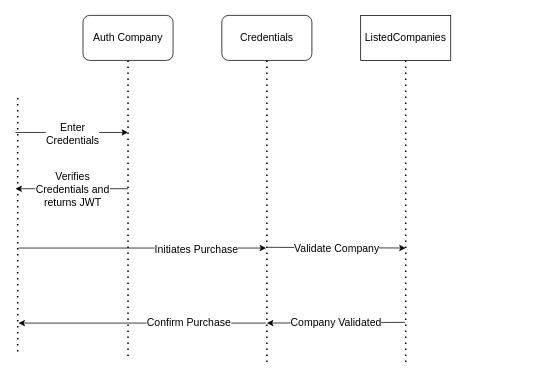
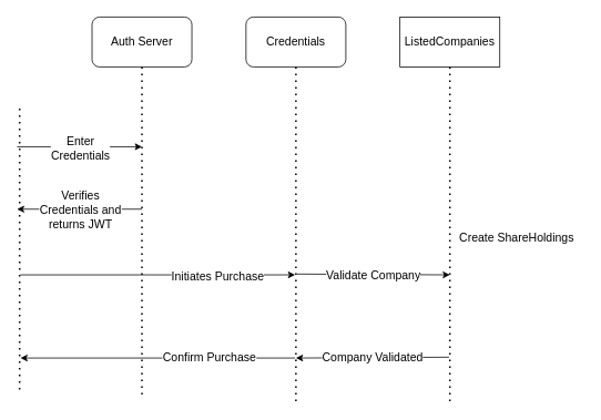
- <mxCell id="3" value="&lt;font style=&quot;font-size: 14px;&quot;&gt;Auth Company&lt;/font&gt;" style="rounded=1;whiteSpace=wrap;html=1;" parent="1" vertex="1"><mxGeometry x="110" y="20" width="120" height="60" as="geometry" /></mxCell>
+ <mxCell id="3" value="&lt;font style=&quot;font-size: 14px;&quot;&gt;Auth Server&lt;/font&gt;" style="rounded=1;whiteSpace=wrap;html=1;" parent="1" vertex="1"><mxGeometry x="110" y="20" width="120" height="60" as="geometry" /></mxCell>
+ <mxCell id="21" value="&lt;font style=&quot;font-size: 14px;&quot;&gt;Create ShareHoldings&lt;/font&gt;" style="text;html=1;align=center;verticalAlign=middle;resizable=0;points=[];autosize=1;strokeColor=none;fillColor=none;" parent="1" vertex="1"><mxGeometry x="540" y="270" width="160" height="30" as="geometry" /></mxCell>
